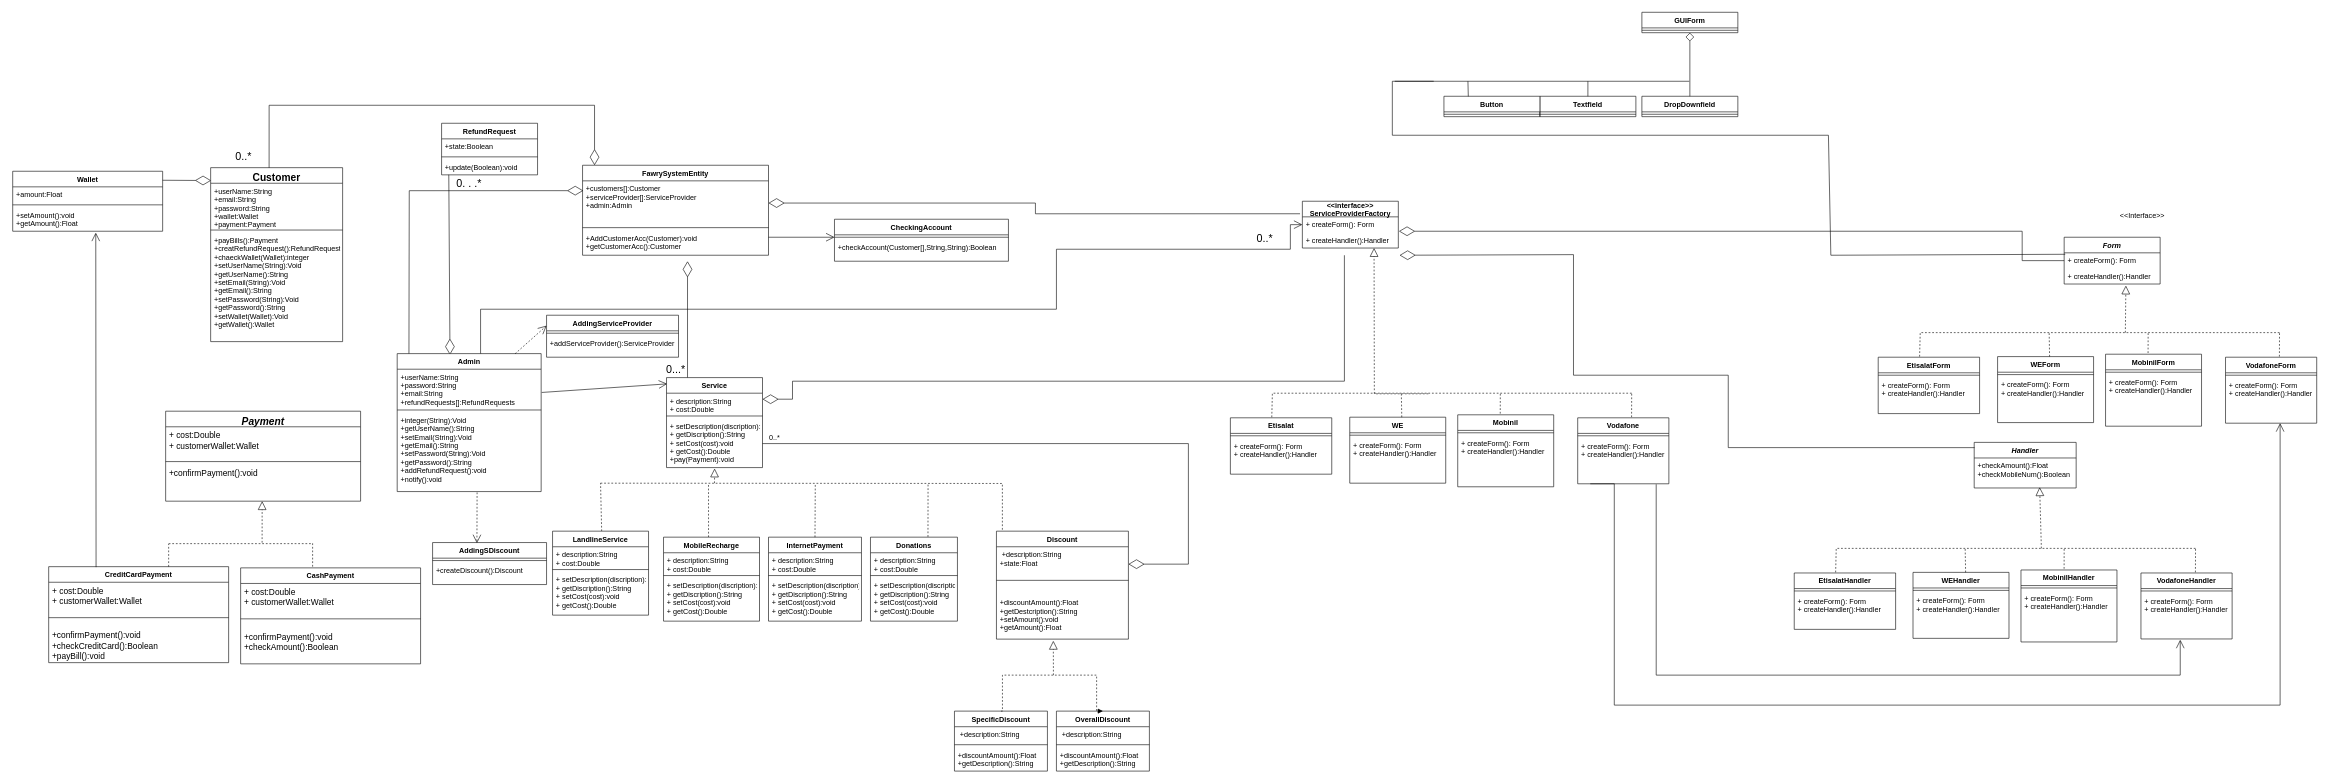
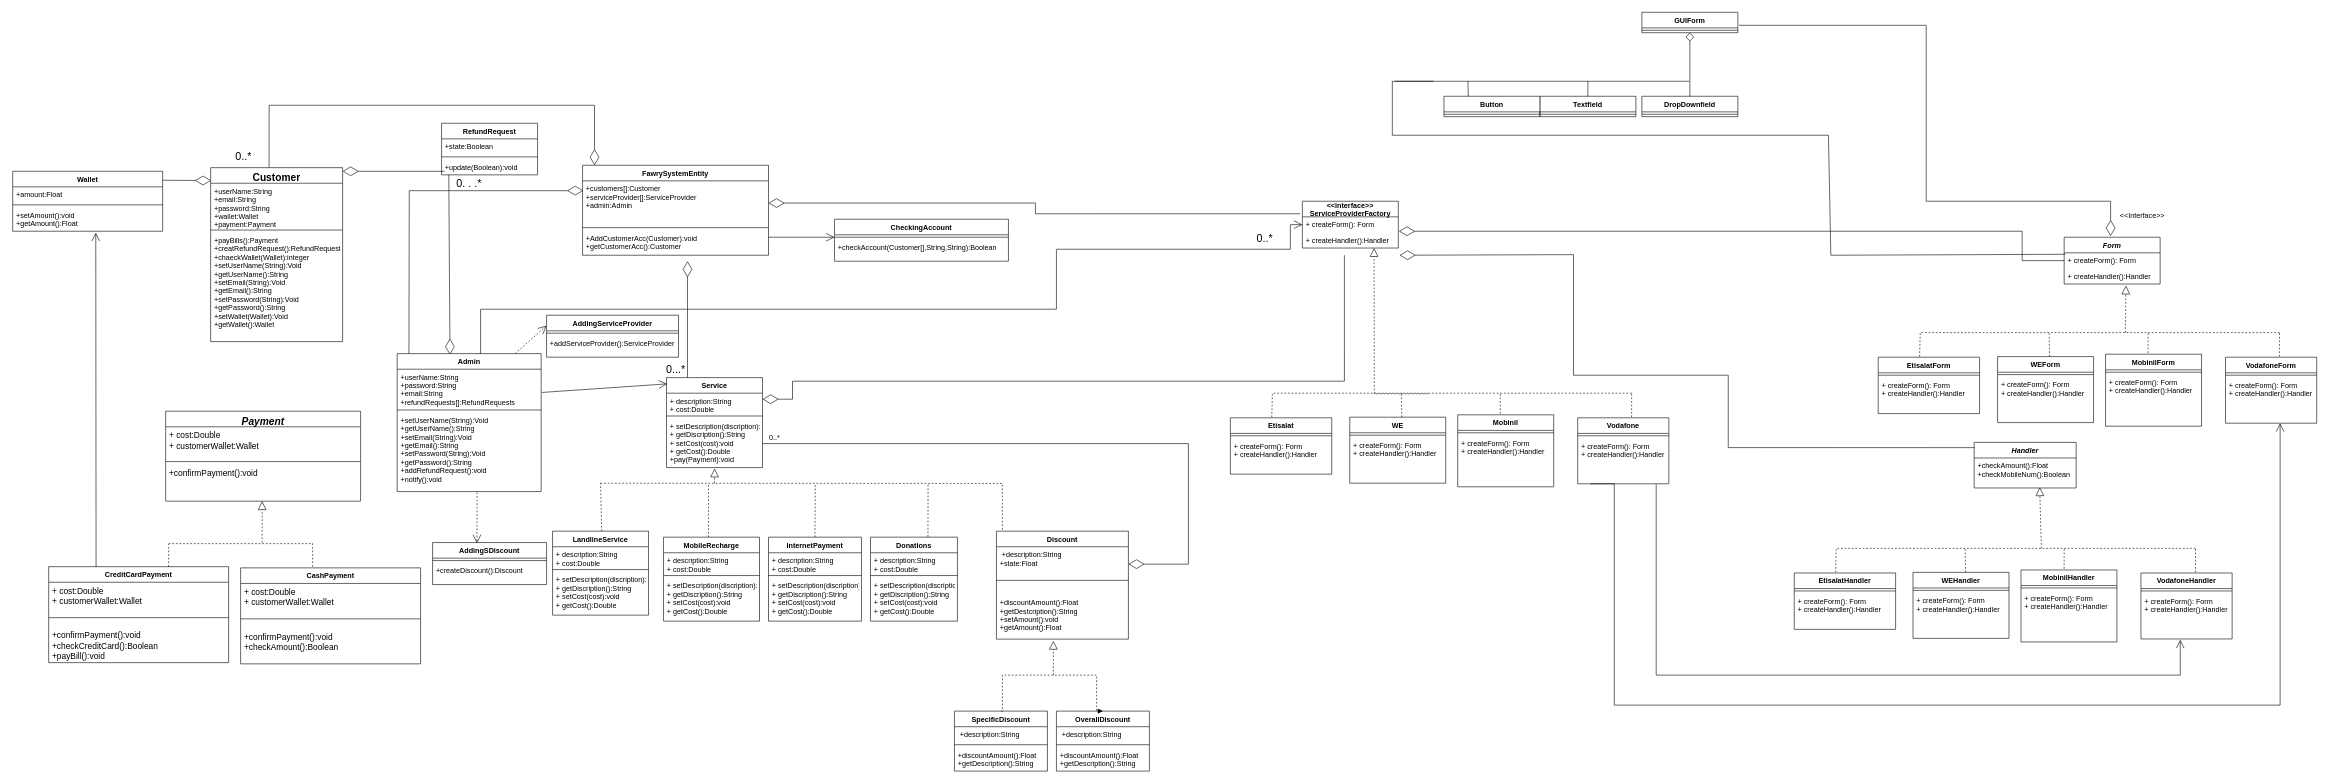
+ <mxCell id="42" value="" style="endArrow=diamondThin;endFill=0;endSize=24;html=1;rounded=0;edgeStyle=orthogonalEdgeStyle;exitX=1.012;exitY=0.638;exitDx=0;exitDy=0;exitPerimeter=0;entryX=0.484;entryY=-0.025;entryDx=0;entryDy=0;entryPerimeter=0;" parent="1" source="18" target="129" edge="1"><mxGeometry width="160" relative="1" as="geometry"><mxPoint x="2839.97" y="194" as="sourcePoint" /><mxPoint x="3093.44" y="343.384" as="targetPoint" /><Array as="points"><mxPoint x="3210" y="42" /><mxPoint x="3210" y="335" /><mxPoint x="3517" y="335" /></Array></mxGeometry></mxCell>
+ <mxCell id="90" value="" style="endArrow=diamondThin;endFill=0;endSize=24;html=1;rounded=0;entryX=1;entryY=0.021;entryDx=0;entryDy=0;entryPerimeter=0;exitX=0.031;exitY=0.773;exitDx=0;exitDy=0;exitPerimeter=0;" parent="1" source="89" target="54" edge="1"><mxGeometry width="160" relative="1" as="geometry"><mxPoint x="730" y="285" as="sourcePoint" /><mxPoint x="590" y="295" as="targetPoint" /></mxGeometry></mxCell>
- <mxCell id="69" value="+integer(String):Void&#10;+getUserName():String&#10;+setEmail(String):Void&#10;+getEmail():String&#10;+setPassword(String):Void&#10;+getPassword():String&#10;+addRefundRequest():void&#10;+notify():void&#10;" style="text;strokeColor=none;fillColor=none;align=left;verticalAlign=top;spacingLeft=4;spacingRight=4;overflow=hidden;rotatable=0;points=[[0,0.5],[1,0.5]];portConstraint=eastwest;" parent="66" vertex="1"><mxGeometry y="98" width="240" height="132" as="geometry" /></mxCell>
+ <mxCell id="69" value="+setUserName(String):Void&#10;+getUserName():String&#10;+setEmail(String):Void&#10;+getEmail():String&#10;+setPassword(String):Void&#10;+getPassword():String&#10;+addRefundRequest():void&#10;+notify():void&#10;" style="text;strokeColor=none;fillColor=none;align=left;verticalAlign=top;spacingLeft=4;spacingRight=4;overflow=hidden;rotatable=0;points=[[0,0.5],[1,0.5]];portConstraint=eastwest;" parent="66" vertex="1"><mxGeometry y="98" width="240" height="132" as="geometry" /></mxCell>
